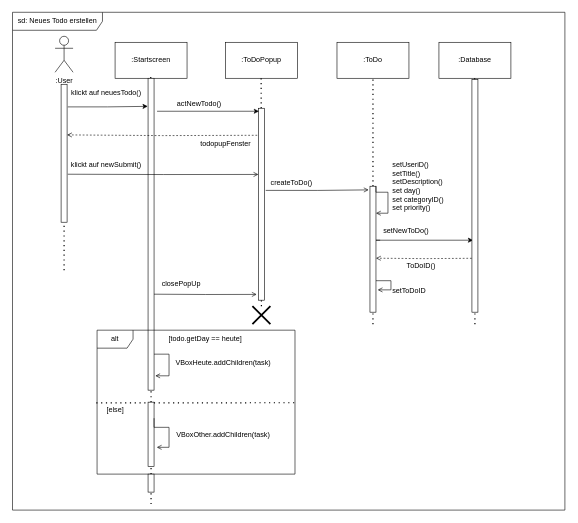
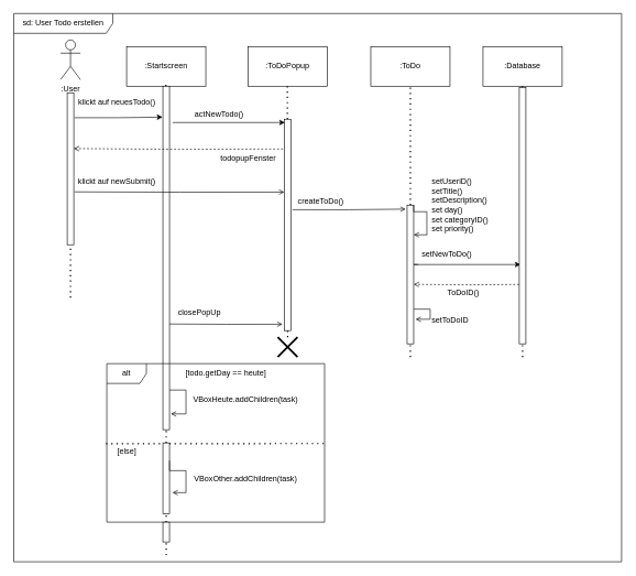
- <mxCell id="54" value="&lt;span style=&quot;text-wrap: nowrap;&quot;&gt;sd: Neues Todo erstellen&lt;/span&gt;" style="shape=umlFrame;whiteSpace=wrap;html=1;pointerEvents=0;width=150;height=30;" vertex="1" parent="1"><mxGeometry x="20" y="20" width="921" height="830" as="geometry" /></mxCell>
+ <mxCell id="54" value="&lt;span style=&quot;text-wrap: nowrap;&quot;&gt;sd: User Todo erstellen&lt;/span&gt;" style="shape=umlFrame;whiteSpace=wrap;html=1;pointerEvents=0;width=150;height=30;" vertex="1" parent="1"><mxGeometry x="20" y="20" width="921" height="830" as="geometry" /></mxCell>
